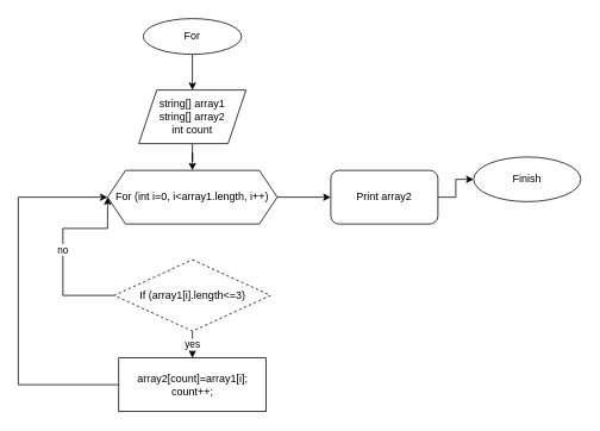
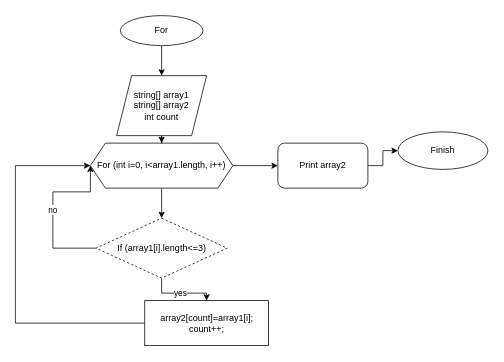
- <mxCell id="5" value="string[] array1&lt;br&gt;string[] array2&lt;br&gt;int count" style="shape=parallelogram;perimeter=parallelogramPerimeter;whiteSpace=wrap;html=1;fixedSize=1;" vertex="1" parent="1"><mxGeometry x="155" y="100" width="120" height="60" as="geometry" /></mxCell>
+ <mxCell id="5" value="string[] array1&lt;br&gt;string[] array2&lt;br&gt;int count" style="shape=parallelogram;perimeter=parallelogramPerimeter;whiteSpace=wrap;html=1;fixedSize=1;" vertex="1" parent="1"><mxGeometry x="155" y="100" width="120" height="80" as="geometry" /></mxCell>
+ <mxCell id="6" value="" style="edgeStyle=orthogonalEdgeStyle;rounded=0;orthogonalLoop=1;jettySize=auto;html=1;" edge="1" parent="1" source="8" target="11"><mxGeometry relative="1" as="geometry" /></mxCell>
- <mxCell id="13" value="array2[count]=array1[i];&lt;br&gt;count++;" style="rounded=0;whiteSpace=wrap;html=1;" vertex="1" parent="1"><mxGeometry x="132.5" y="400" width="165" height="60" as="geometry" /></mxCell>
+ <mxCell id="13" value="array2[count]=array1[i];&lt;br&gt;count++;" style="rounded=0;whiteSpace=wrap;html=1;" vertex="1" parent="1"><mxGeometry x="192.5" y="400" width="165" height="60" as="geometry" /></mxCell>
